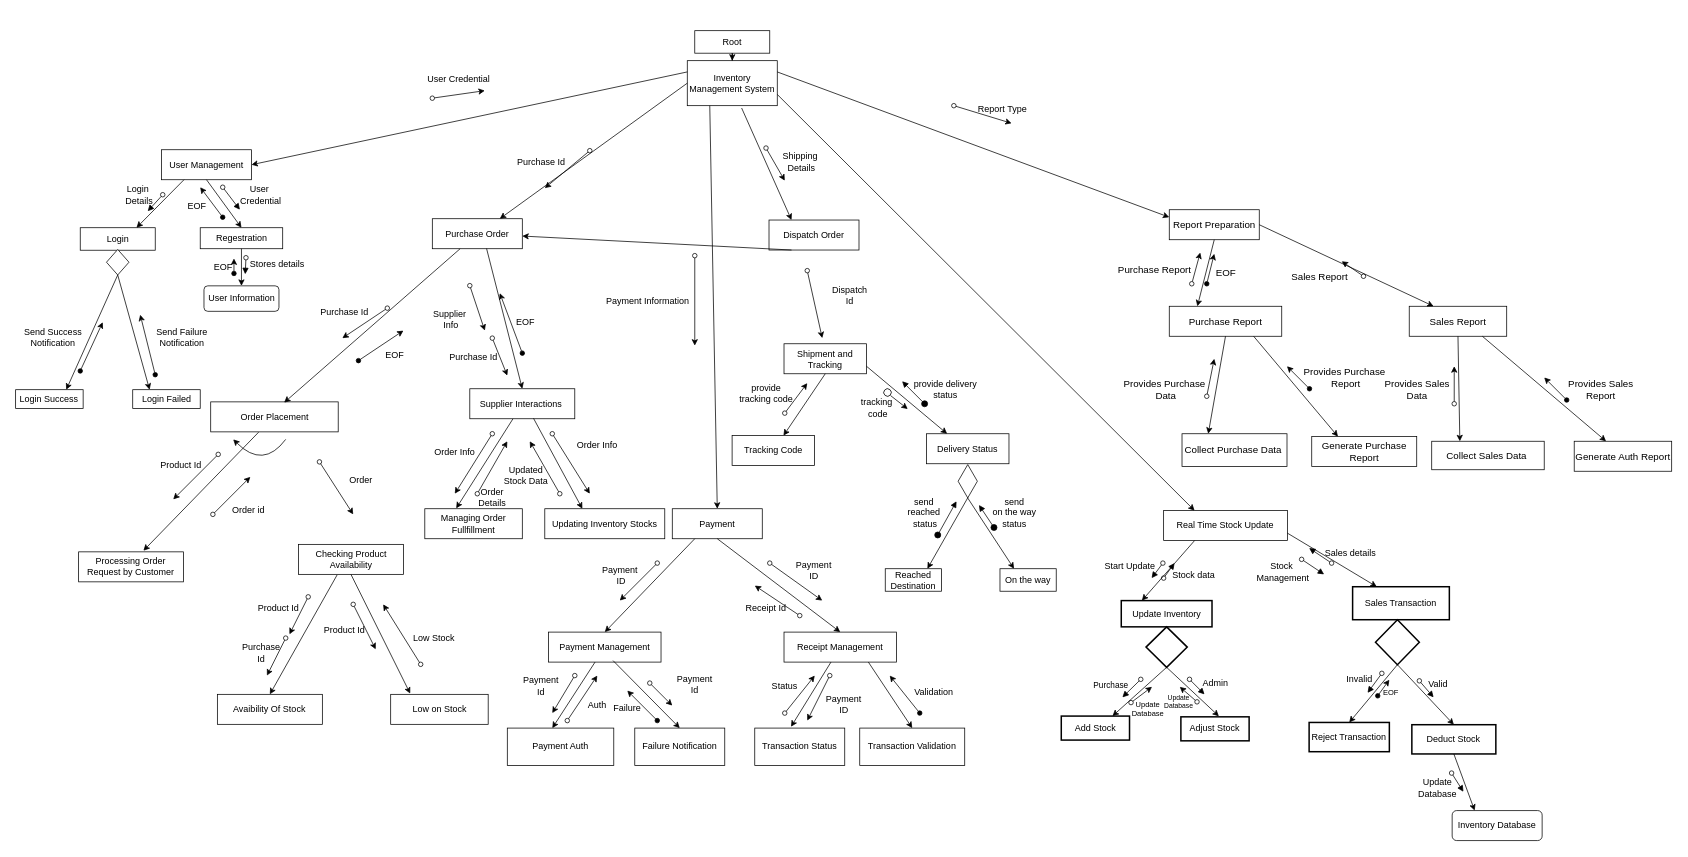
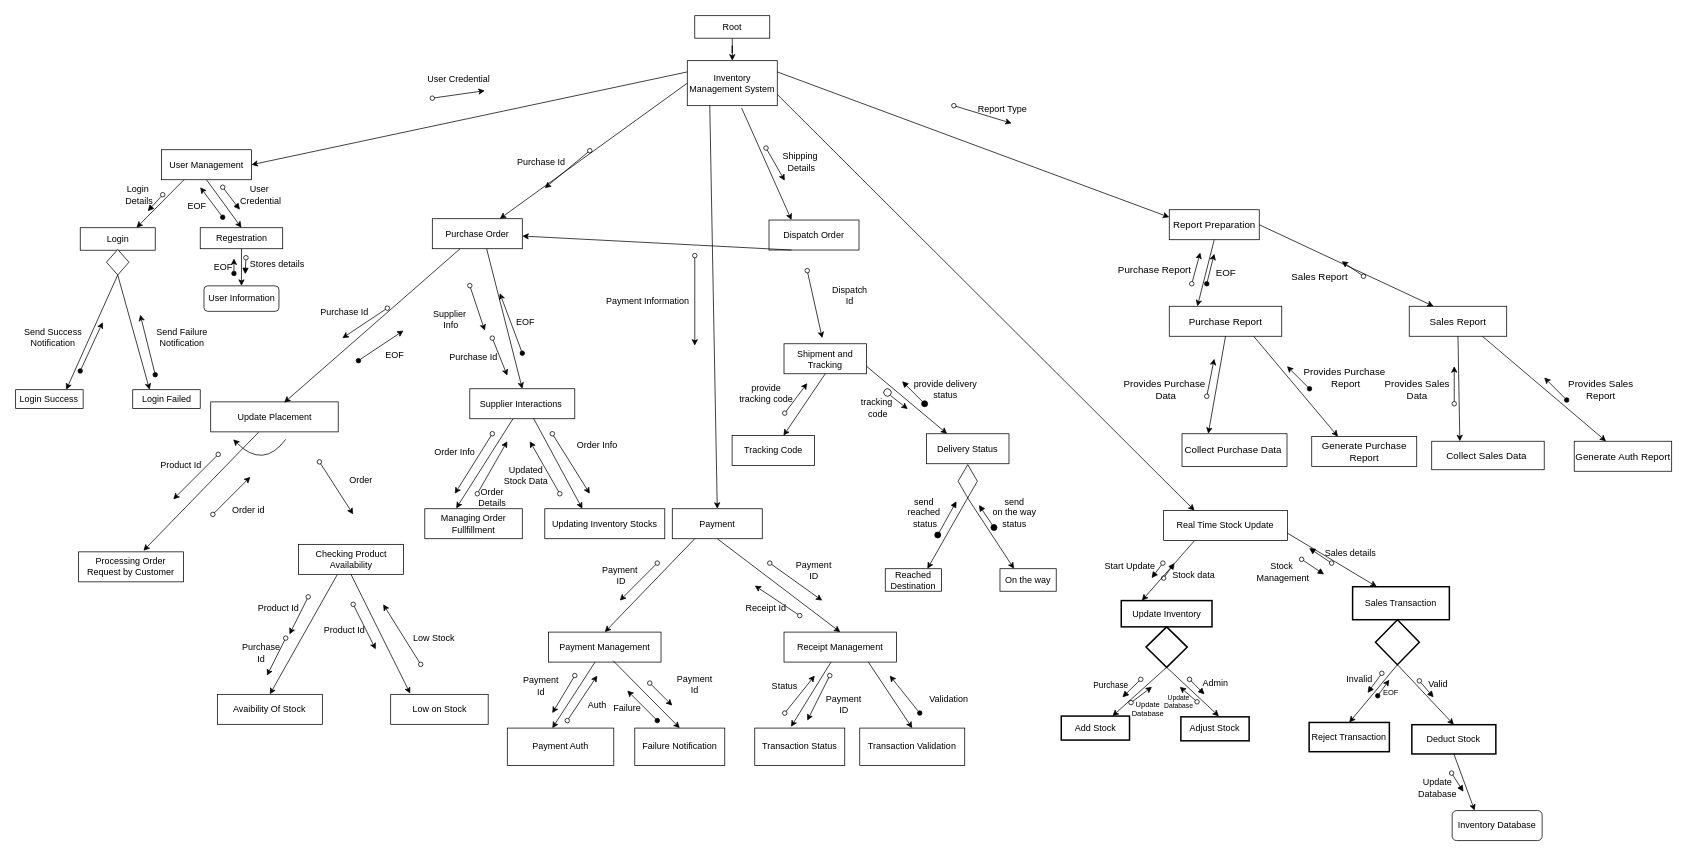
- <mxCell id="3" value="Root" style="rounded=0;whiteSpace=wrap;html=1;" vertex="1" parent="1"><mxGeometry x="926" y="40" width="100" height="30" as="geometry" /></mxCell>
+ <mxCell id="3" value="Root" style="rounded=0;whiteSpace=wrap;html=1;" vertex="1" parent="1"><mxGeometry x="926" y="20" width="100" height="30" as="geometry" /></mxCell>
- <mxCell id="11" value="Order Placement" style="rounded=0;whiteSpace=wrap;html=1;" vertex="1" parent="1"><mxGeometry x="280.5" y="535" width="170" height="40" as="geometry" /></mxCell>
+ <mxCell id="11" value="Update Placement" style="rounded=0;whiteSpace=wrap;html=1;" vertex="1" parent="1"><mxGeometry x="280.5" y="535" width="170" height="40" as="geometry" /></mxCell>
- <mxCell id="220" value="Validation" style="text;html=1;align=center;verticalAlign=middle;whiteSpace=wrap;rounded=0;" vertex="1" parent="1"><mxGeometry x="1215" y="907" width="60" height="30" as="geometry" /></mxCell>
+ <mxCell id="220" value="Validation" style="text;html=1;align=center;verticalAlign=middle;whiteSpace=wrap;rounded=0;" vertex="1" parent="1"><mxGeometry x="1235" y="917" width="60" height="30" as="geometry" /></mxCell>
